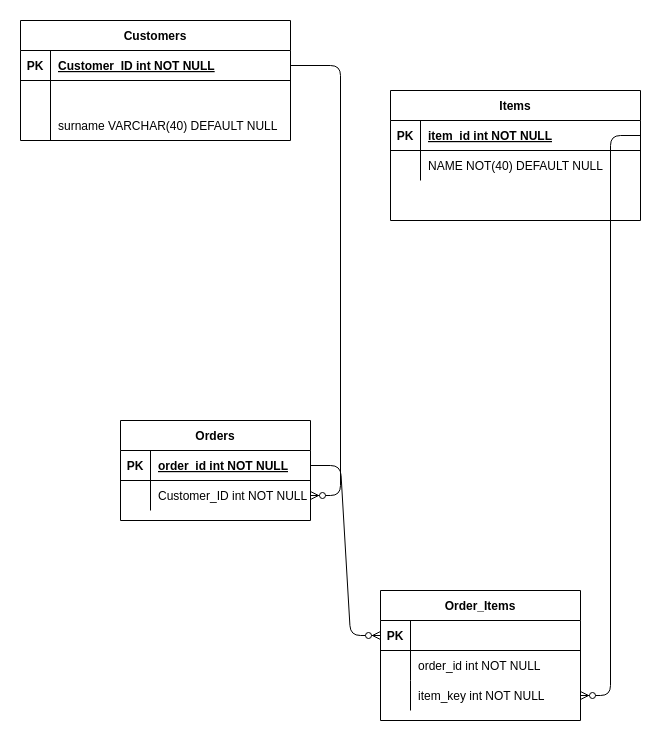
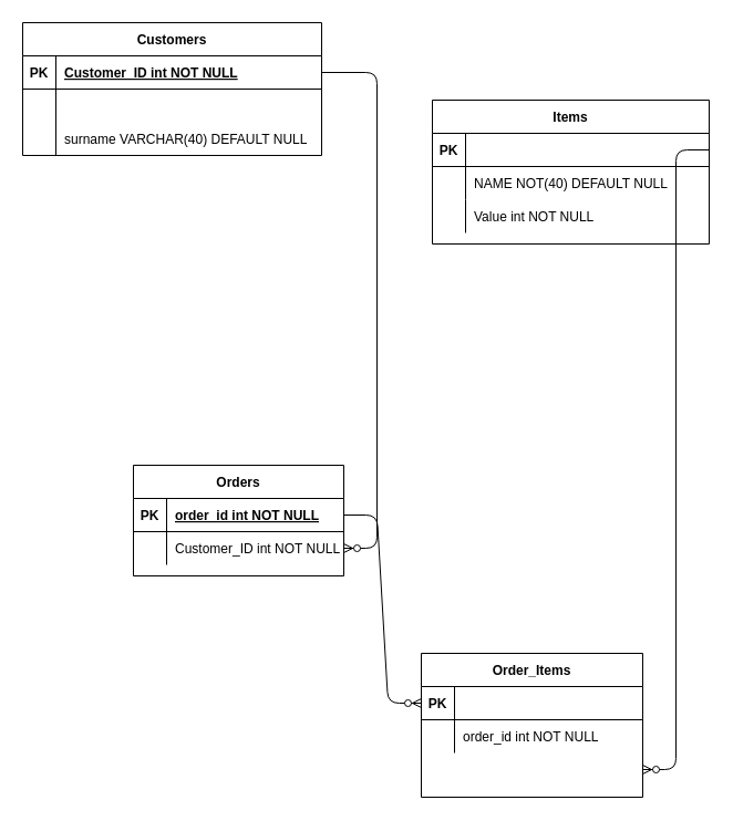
- <mxCell id="30" value="item_id int NOT NULL" style="shape=partialRectangle;connectable=0;fillColor=none;top=0;left=0;bottom=0;right=0;align=left;spacingLeft=6;fontStyle=5;overflow=hidden;" vertex="1" parent="28"><mxGeometry x="30" width="220" height="30" as="geometry" /></mxCell>
+ <mxCell id="36" value="Value int NOT NULL" style="shape=partialRectangle;connectable=0;fillColor=none;top=0;left=0;bottom=0;right=0;align=left;spacingLeft=6;overflow=hidden;" vertex="1" parent="34"><mxGeometry x="30" width="220" height="30" as="geometry" /></mxCell>
- <mxCell id="26" value="item_key int NOT NULL" style="shape=partialRectangle;connectable=0;fillColor=none;top=0;left=0;bottom=0;right=0;align=left;spacingLeft=6;overflow=hidden;" vertex="1" parent="24"><mxGeometry x="30" width="170" height="30" as="geometry" /></mxCell>
